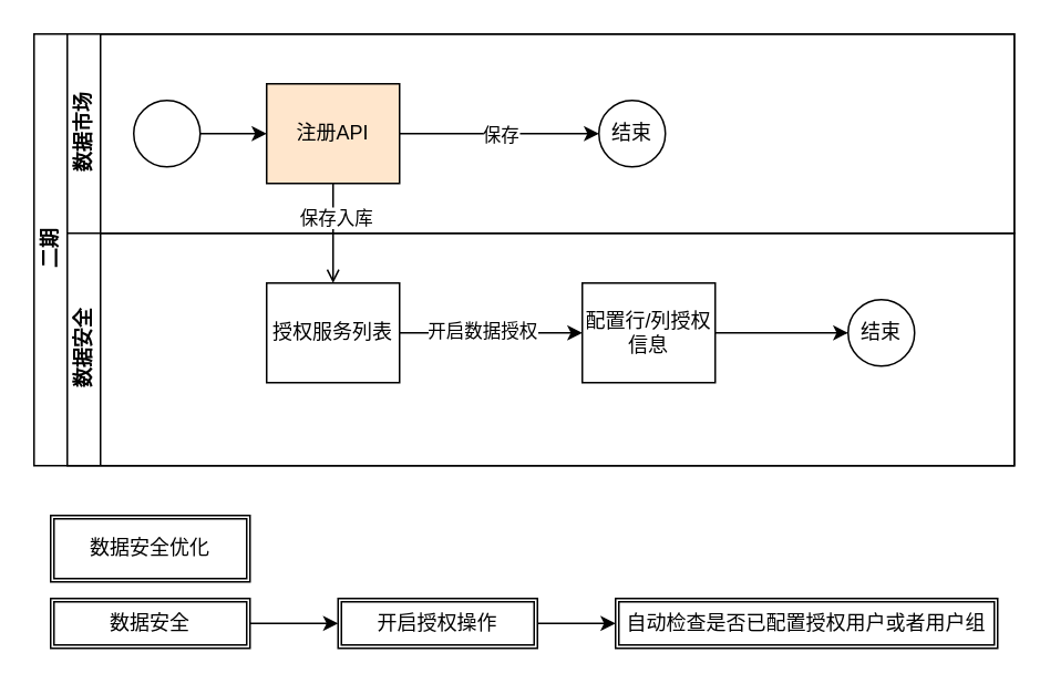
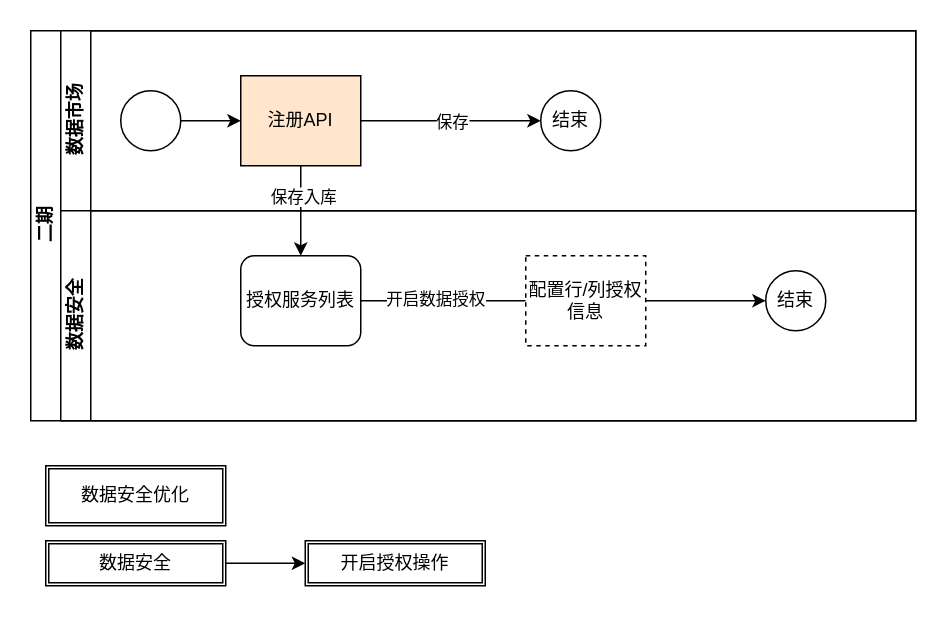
- <mxCell id="17" style="edgeStyle=orthogonalEdgeStyle;rounded=0;orthogonalLoop=1;jettySize=auto;html=1;entryX=0.5;entryY=0;entryDx=0;entryDy=0;endArrow=open;" edge="1" parent="2" source="8" target="13"><mxGeometry relative="1" as="geometry" /></mxCell>
+ <mxCell id="17" style="edgeStyle=orthogonalEdgeStyle;rounded=0;orthogonalLoop=1;jettySize=auto;html=1;entryX=0.5;entryY=0;entryDx=0;entryDy=0;" edge="1" parent="2" source="8" target="13"><mxGeometry relative="1" as="geometry" /></mxCell>
- <mxCell id="13" value="授权服务列表" style="rounded=0;whiteSpace=wrap;html=1;fontFamily=Helvetica;fontSize=12;fontColor=#000000;align=center;" parent="10" vertex="1"><mxGeometry x="120" y="30" width="80" height="60" as="geometry" /></mxCell>
+ <mxCell id="13" value="授权服务列表" style="whiteSpace=wrap;html=1;fontFamily=Helvetica;fontSize=12;fontColor=#000000;align=center;rounded=1;" parent="10" vertex="1"><mxGeometry x="120" y="30" width="80" height="60" as="geometry" /></mxCell>
- <mxCell id="11" style="edgeStyle=orthogonalEdgeStyle;rounded=0;orthogonalLoop=1;jettySize=auto;html=1;entryX=0;entryY=0.5;entryDx=0;entryDy=0;" edge="1" parent="10" source="13" target="15"><mxGeometry relative="1" as="geometry" /></mxCell>
+ <mxCell id="11" style="edgeStyle=orthogonalEdgeStyle;rounded=0;orthogonalLoop=1;jettySize=auto;html=1;entryX=0;entryY=0.5;entryDx=0;entryDy=0;endArrow=none;" edge="1" parent="10" source="13" target="15"><mxGeometry relative="1" as="geometry" /></mxCell>
- <mxCell id="15" value="配置行/列授权信息" style="rounded=0;whiteSpace=wrap;html=1;fontFamily=Helvetica;fontSize=12;fontColor=#000000;align=center;" vertex="1" parent="10"><mxGeometry x="310" y="30" width="80" height="60" as="geometry" /></mxCell>
+ <mxCell id="15" value="配置行/列授权信息" style="rounded=0;whiteSpace=wrap;html=1;fontFamily=Helvetica;fontSize=12;fontColor=#000000;align=center;dashed=1;" vertex="1" parent="10"><mxGeometry x="310" y="30" width="80" height="60" as="geometry" /></mxCell>
- <mxCell id="21" style="edgeStyle=orthogonalEdgeStyle;rounded=0;orthogonalLoop=1;jettySize=auto;html=1;" edge="1" parent="1" source="22" target="23"><mxGeometry relative="1" as="geometry" /></mxCell>
- <mxCell id="23" value="自动检查是否已配置授权用户或者用户组" style="shape=ext;double=1;rounded=0;whiteSpace=wrap;html=1;" vertex="1" parent="1"><mxGeometry x="370" y="360" width="230" height="30" as="geometry" /></mxCell>
